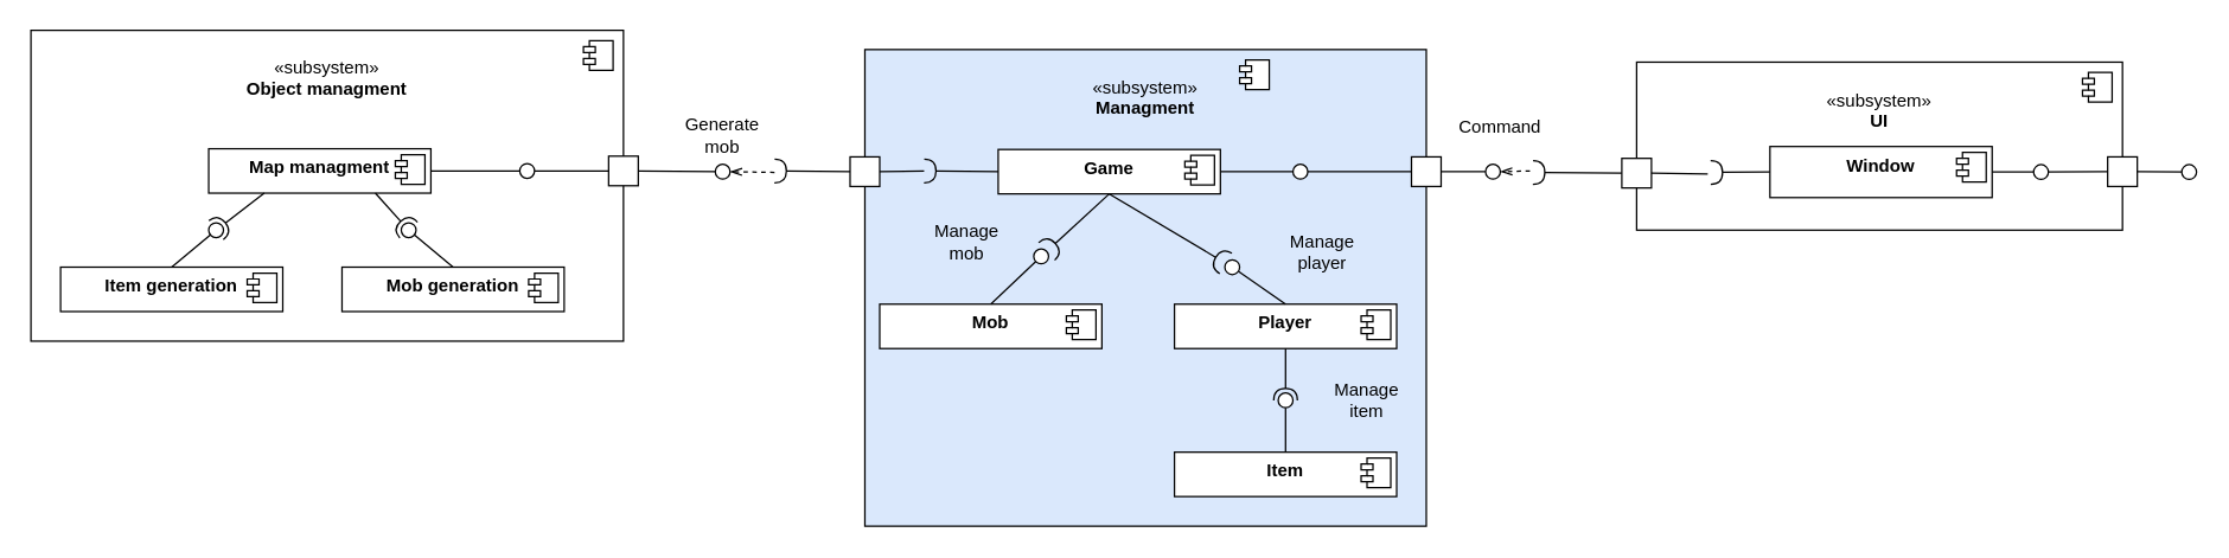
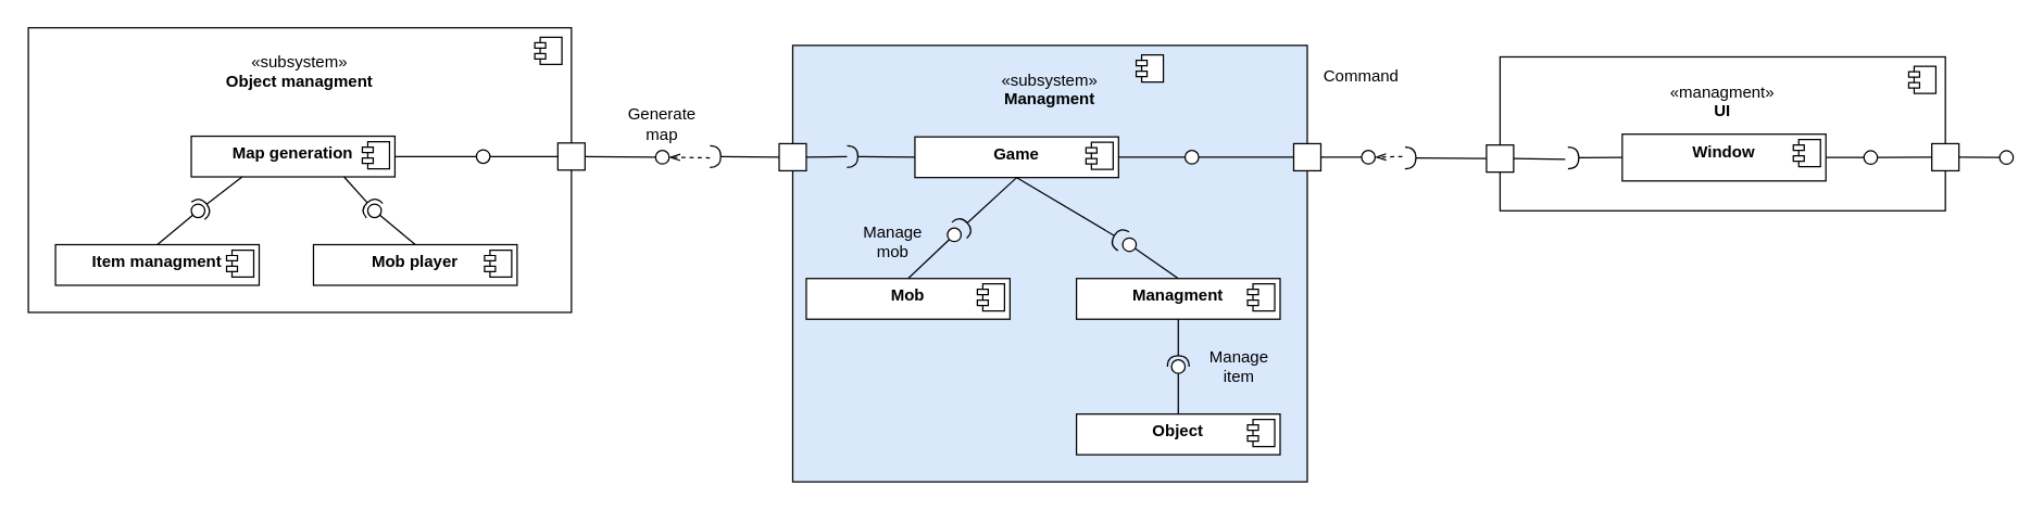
- <mxCell id="2" value="&lt;p style=&quot;line-height: 130%;&quot;&gt;&lt;/p&gt;&lt;div style=&quot;&quot;&gt;&lt;span style=&quot;background-color: initial;&quot;&gt;«subsystem»&lt;/span&gt;&lt;/div&gt;&lt;b&gt;&lt;div style=&quot;&quot;&gt;&lt;b style=&quot;background-color: initial;&quot;&gt;UI&lt;/b&gt;&lt;/div&gt;&lt;/b&gt;&lt;p&gt;&lt;/p&gt;" style="html=1;dropTarget=0;whiteSpace=wrap;align=center;verticalAlign=top;" vertex="1" parent="1"><mxGeometry x="1104" y="41.5" width="328" height="113.5" as="geometry" /></mxCell>
+ <mxCell id="2" value="&lt;p style=&quot;line-height: 130%;&quot;&gt;&lt;/p&gt;&lt;div style=&quot;&quot;&gt;&lt;span style=&quot;background-color: initial;&quot;&gt;«managment»&lt;/span&gt;&lt;/div&gt;&lt;b&gt;&lt;div style=&quot;&quot;&gt;&lt;b style=&quot;background-color: initial;&quot;&gt;UI&lt;/b&gt;&lt;/div&gt;&lt;/b&gt;&lt;p&gt;&lt;/p&gt;" style="html=1;dropTarget=0;whiteSpace=wrap;align=center;verticalAlign=top;" vertex="1" parent="1"><mxGeometry x="1104" y="41.5" width="328" height="113.5" as="geometry" /></mxCell>
- <mxCell id="55" value="Command" style="text;html=1;strokeColor=none;fillColor=none;align=center;verticalAlign=middle;whiteSpace=wrap;rounded=0;" vertex="1" parent="1"><mxGeometry x="982" y="70.5" width="60" height="30" as="geometry" /></mxCell>
+ <mxCell id="55" value="Command" style="text;html=1;strokeColor=none;fillColor=none;align=center;verticalAlign=middle;whiteSpace=wrap;rounded=0;" vertex="1" parent="1"><mxGeometry x="972" y="40.5" width="60" height="30" as="geometry" /></mxCell>
- <mxCell id="8" value="Generate mob" style="text;html=1;strokeColor=none;fillColor=none;align=center;verticalAlign=middle;whiteSpace=wrap;rounded=0;" vertex="1" parent="1"><mxGeometry x="457" y="75.5" width="60" height="30" as="geometry" /></mxCell>
+ <mxCell id="8" value="Generate map" style="text;html=1;strokeColor=none;fillColor=none;align=center;verticalAlign=middle;whiteSpace=wrap;rounded=0;" vertex="1" parent="1"><mxGeometry x="457" y="75.5" width="60" height="30" as="geometry" /></mxCell>
- <mxCell id="16" value="&lt;p style=&quot;margin:0px;margin-top:6px;text-align:center;&quot;&gt;&lt;b style=&quot;background-color: initial;&quot;&gt;Map managment&lt;/b&gt;&lt;br&gt;&lt;/p&gt;" style="align=center;overflow=fill;html=1;dropTarget=0;whiteSpace=wrap;verticalAlign=middle;labelPosition=center;verticalLabelPosition=middle;" vertex="1" parent="9"><mxGeometry x="120" y="80" width="150" height="30" as="geometry" /></mxCell>
+ <mxCell id="16" value="&lt;p style=&quot;margin:0px;margin-top:6px;text-align:center;&quot;&gt;&lt;b style=&quot;background-color: initial;&quot;&gt;Map generation&lt;/b&gt;&lt;br&gt;&lt;/p&gt;" style="align=center;overflow=fill;html=1;dropTarget=0;whiteSpace=wrap;verticalAlign=middle;labelPosition=center;verticalLabelPosition=middle;" vertex="1" parent="9"><mxGeometry x="120" y="80" width="150" height="30" as="geometry" /></mxCell>
- <mxCell id="67" value="Manage mob" style="text;html=1;strokeColor=none;fillColor=none;align=center;verticalAlign=middle;whiteSpace=wrap;rounded=0;" vertex="1" parent="1"><mxGeometry x="622" y="147.75" width="60" height="30" as="geometry" /></mxCell>
+ <mxCell id="67" value="Manage mob" style="text;html=1;strokeColor=none;fillColor=none;align=center;verticalAlign=middle;whiteSpace=wrap;rounded=0;" vertex="1" parent="1"><mxGeometry x="627" y="162.75" width="60" height="30" as="geometry" /></mxCell>
- <mxCell id="40" value="Manage player" style="text;html=1;strokeColor=none;fillColor=none;align=center;verticalAlign=middle;whiteSpace=wrap;rounded=0;" vertex="1" parent="1"><mxGeometry x="862" y="155" width="60" height="30" as="geometry" /></mxCell>
- <mxCell id="18" value="&lt;p style=&quot;margin:0px;margin-top:6px;text-align:center;&quot;&gt;&lt;b style=&quot;background-color: initial;&quot;&gt;Item generation&lt;/b&gt;&lt;br&gt;&lt;/p&gt;" style="align=center;overflow=fill;html=1;dropTarget=0;whiteSpace=wrap;verticalAlign=middle;labelPosition=center;verticalLabelPosition=middle;" vertex="1" parent="9"><mxGeometry x="20" y="160" width="150" height="30" as="geometry" /></mxCell>
+ <mxCell id="18" value="&lt;p style=&quot;margin:0px;margin-top:6px;text-align:center;&quot;&gt;&lt;b style=&quot;background-color: initial;&quot;&gt;Item managment&lt;/b&gt;&lt;br&gt;&lt;/p&gt;" style="align=center;overflow=fill;html=1;dropTarget=0;whiteSpace=wrap;verticalAlign=middle;labelPosition=center;verticalLabelPosition=middle;" vertex="1" parent="9"><mxGeometry x="20" y="160" width="150" height="30" as="geometry" /></mxCell>
- <mxCell id="20" value="&lt;p style=&quot;margin:0px;margin-top:6px;text-align:center;&quot;&gt;&lt;b style=&quot;background-color: initial;&quot;&gt;Mob generation&lt;/b&gt;&lt;br&gt;&lt;/p&gt;" style="align=center;overflow=fill;html=1;dropTarget=0;whiteSpace=wrap;verticalAlign=middle;labelPosition=center;verticalLabelPosition=middle;" vertex="1" parent="9"><mxGeometry x="210" y="160" width="150" height="30" as="geometry" /></mxCell>
+ <mxCell id="20" value="&lt;p style=&quot;margin:0px;margin-top:6px;text-align:center;&quot;&gt;&lt;b style=&quot;background-color: initial;&quot;&gt;Mob player&lt;/b&gt;&lt;br&gt;&lt;/p&gt;" style="align=center;overflow=fill;html=1;dropTarget=0;whiteSpace=wrap;verticalAlign=middle;labelPosition=center;verticalLabelPosition=middle;" vertex="1" parent="9"><mxGeometry x="210" y="160" width="150" height="30" as="geometry" /></mxCell>
- <mxCell id="32" value="&lt;p style=&quot;margin:0px;margin-top:6px;text-align:center;&quot;&gt;&lt;b style=&quot;background-color: initial;&quot;&gt;Player&lt;/b&gt;&lt;br&gt;&lt;/p&gt;" style="align=center;overflow=fill;html=1;dropTarget=0;whiteSpace=wrap;verticalAlign=middle;labelPosition=center;verticalLabelPosition=middle;" vertex="1" parent="1"><mxGeometry x="792" y="205" width="150" height="30" as="geometry" /></mxCell>
+ <mxCell id="32" value="&lt;p style=&quot;margin:0px;margin-top:6px;text-align:center;&quot;&gt;&lt;b style=&quot;background-color: initial;&quot;&gt;Managment&lt;/b&gt;&lt;br&gt;&lt;/p&gt;" style="align=center;overflow=fill;html=1;dropTarget=0;whiteSpace=wrap;verticalAlign=middle;labelPosition=center;verticalLabelPosition=middle;" vertex="1" parent="1"><mxGeometry x="792" y="205" width="150" height="30" as="geometry" /></mxCell>
- <mxCell id="73" value="Manage item" style="text;html=1;strokeColor=none;fillColor=none;align=center;verticalAlign=middle;whiteSpace=wrap;rounded=0;" vertex="1" parent="1"><mxGeometry x="892" y="255" width="60" height="30" as="geometry" /></mxCell>
+ <mxCell id="73" value="Manage item" style="text;html=1;strokeColor=none;fillColor=none;align=center;verticalAlign=middle;whiteSpace=wrap;rounded=0;" vertex="1" parent="1"><mxGeometry x="882" y="255" width="60" height="30" as="geometry" /></mxCell>
- <mxCell id="68" value="&lt;p style=&quot;margin:0px;margin-top:6px;text-align:center;&quot;&gt;&lt;b style=&quot;background-color: initial;&quot;&gt;Item&lt;/b&gt;&lt;br&gt;&lt;/p&gt;" style="align=center;overflow=fill;html=1;dropTarget=0;whiteSpace=wrap;verticalAlign=middle;labelPosition=center;verticalLabelPosition=middle;" vertex="1" parent="1"><mxGeometry x="792" y="305" width="150" height="30" as="geometry" /></mxCell>
+ <mxCell id="68" value="&lt;p style=&quot;margin:0px;margin-top:6px;text-align:center;&quot;&gt;&lt;b style=&quot;background-color: initial;&quot;&gt;Object&lt;/b&gt;&lt;br&gt;&lt;/p&gt;" style="align=center;overflow=fill;html=1;dropTarget=0;whiteSpace=wrap;verticalAlign=middle;labelPosition=center;verticalLabelPosition=middle;" vertex="1" parent="1"><mxGeometry x="792" y="305" width="150" height="30" as="geometry" /></mxCell>
